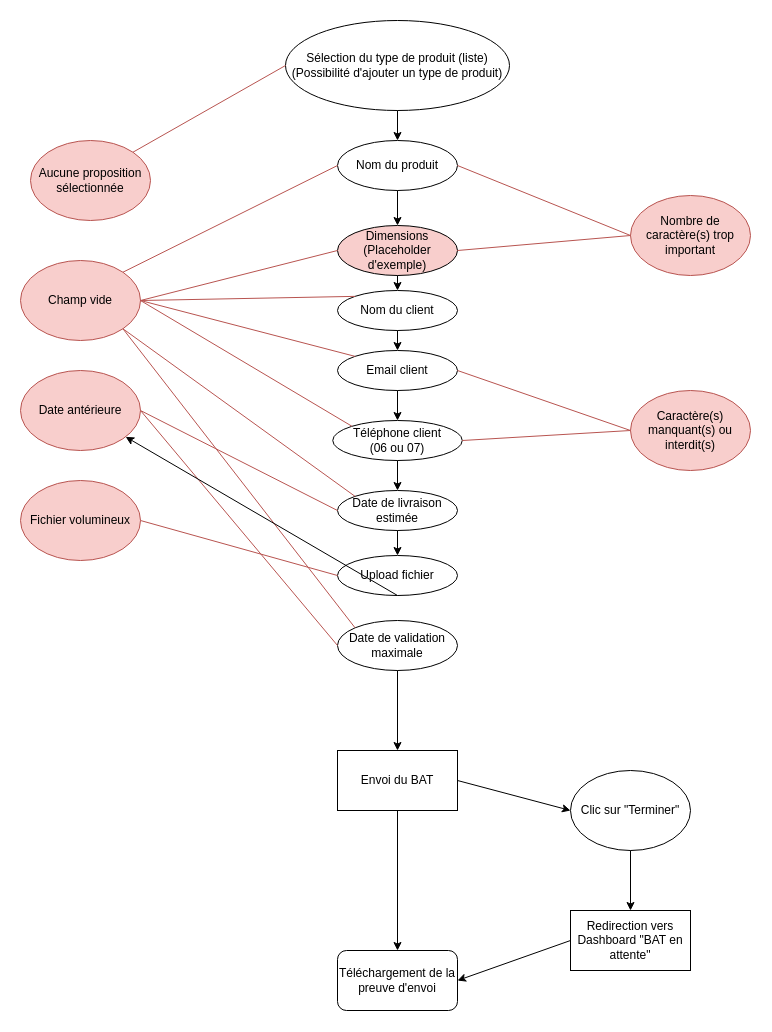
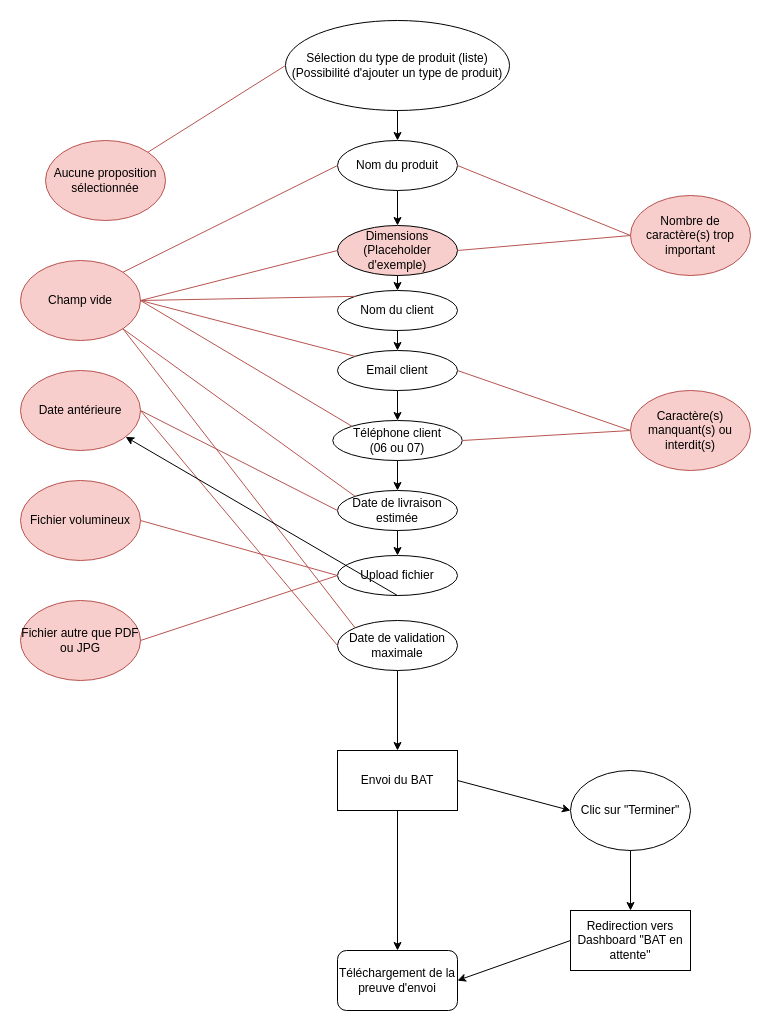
- <mxCell id="3" value="Aucune proposition sélectionnée" style="ellipse;whiteSpace=wrap;html=1;fillColor=#f8cecc;strokeColor=#b85450;" parent="1" vertex="1"><mxGeometry x="30" y="140" width="120" height="80" as="geometry" /></mxCell>
+ <mxCell id="3" value="Aucune proposition sélectionnée" style="ellipse;whiteSpace=wrap;html=1;fillColor=#f8cecc;strokeColor=#b85450;" parent="1" vertex="1"><mxGeometry x="45" y="140" width="120" height="80" as="geometry" /></mxCell>
+ <mxCell id="39" value="" style="endArrow=none;html=1;exitX=1;exitY=0.5;exitDx=0;exitDy=0;entryX=0;entryY=0.5;entryDx=0;entryDy=0;fillColor=#f8cecc;strokeColor=#b85450;" parent="1" source="7" target="16" edge="1"><mxGeometry width="50" height="50" relative="1" as="geometry"><mxPoint x="210" y="310" as="sourcePoint" /><mxPoint x="414.574" y="415.858" as="targetPoint" /></mxGeometry></mxCell>
+ <mxCell id="7" value="Fichier autre que PDF ou JPG" style="ellipse;whiteSpace=wrap;html=1;fillColor=#f8cecc;strokeColor=#b85450;" parent="1" vertex="1"><mxGeometry x="20" y="600" width="120" height="80" as="geometry" /></mxCell>
